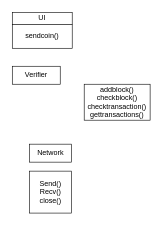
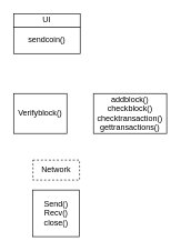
- <mxCell id="5" value="Verifier" style="rounded=0;whiteSpace=wrap;html=1;" vertex="1" parent="1"><mxGeometry x="20" y="110" width="80" height="30" as="geometry" /></mxCell>
+ <mxCell id="6" value="Verifyblock()" style="rounded=0;whiteSpace=wrap;html=1;" vertex="1" parent="1"><mxGeometry x="20" y="140" width="80" height="60" as="geometry" /></mxCell>
- <mxCell id="2" value="Network" style="rounded=0;whiteSpace=wrap;html=1;" vertex="1" parent="1"><mxGeometry x="49" y="240" width="70" height="30" as="geometry" /></mxCell>
+ <mxCell id="2" value="Network" style="rounded=0;whiteSpace=wrap;html=1;dashed=1;" vertex="1" parent="1"><mxGeometry x="49" y="240" width="70" height="30" as="geometry" /></mxCell>
